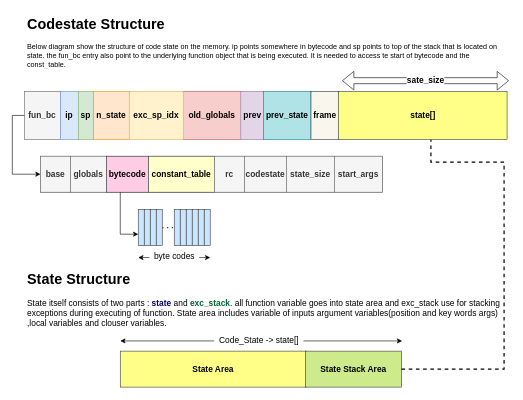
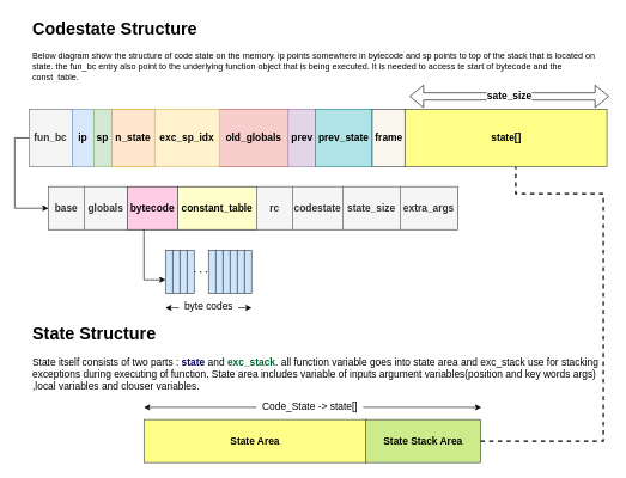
- <mxCell id="24" value="start_args" style="rounded=0;whiteSpace=wrap;html=1;fontSize=14;fontStyle=1;fillColor=#f5f5f5;fontColor=#333333;strokeColor=#666666;" parent="16" vertex="1"><mxGeometry x="490" width="80" height="60" as="geometry" /></mxCell>
+ <mxCell id="24" value="extra_args" style="rounded=0;whiteSpace=wrap;html=1;fontSize=14;fontStyle=1;fillColor=#f5f5f5;fontColor=#333333;strokeColor=#666666;" parent="16" vertex="1"><mxGeometry x="490" width="80" height="60" as="geometry" /></mxCell>
